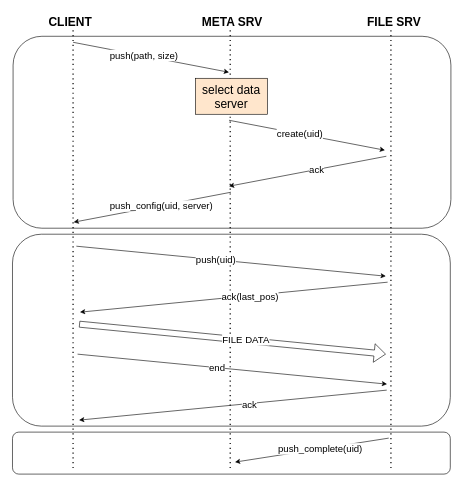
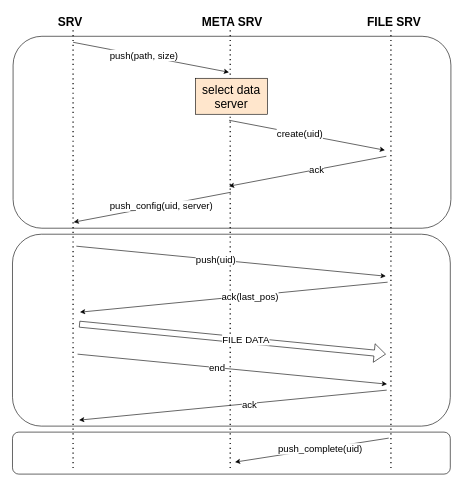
- <mxCell id="6" value="CLIENT" style="text;html=1;align=center;verticalAlign=middle;resizable=0;points=[];autosize=1;fontSize=20;fontStyle=1" vertex="1" parent="1"><mxGeometry x="71" y="20" width="90" height="30" as="geometry" /></mxCell>
+ <mxCell id="6" value="SRV" style="text;html=1;align=center;verticalAlign=middle;resizable=0;points=[];autosize=1;fontSize=20;fontStyle=1" vertex="1" parent="1"><mxGeometry x="71" y="20" width="90" height="30" as="geometry" /></mxCell>
